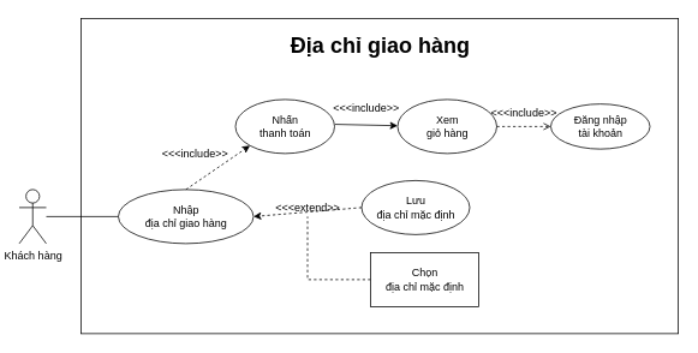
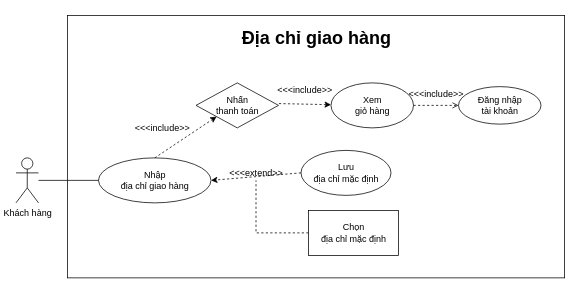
- <mxCell id="14" value="" style="endArrow=classic;html=1;dashed=0;exitX=1.005;exitY=0.46;exitDx=0;exitDy=0;exitPerimeter=0;" edge="1" parent="1" source="6" target="5"><mxGeometry width="50" height="50" relative="1" as="geometry"><mxPoint x="428.411" y="148.787" as="sourcePoint" /><mxPoint x="496.487" y="112.678" as="targetPoint" /></mxGeometry></mxCell>
+ <mxCell id="14" value="" style="endArrow=classic;html=1;dashed=1;exitX=1.005;exitY=0.46;exitDx=0;exitDy=0;exitPerimeter=0;" edge="1" parent="1" source="6" target="5"><mxGeometry width="50" height="50" relative="1" as="geometry"><mxPoint x="428.411" y="148.787" as="sourcePoint" /><mxPoint x="496.487" y="112.678" as="targetPoint" /></mxGeometry></mxCell>
- <mxCell id="6" value="&lt;div&gt;Nhấn&lt;br&gt;&lt;/div&gt;&lt;div&gt;thanh toán &lt;br&gt;&lt;/div&gt;" style="ellipse;whiteSpace=wrap;html=1;" vertex="1" parent="1"><mxGeometry x="260.5" y="110" width="110" height="60" as="geometry" /></mxCell>
+ <mxCell id="6" value="&lt;div&gt;Nhấn&lt;br&gt;&lt;/div&gt;&lt;div&gt;thanh toán &lt;br&gt;&lt;/div&gt;" style="rhombus;whiteSpace=wrap;html=1;" vertex="1" parent="1"><mxGeometry x="260.5" y="110" width="110" height="60" as="geometry" /></mxCell>
